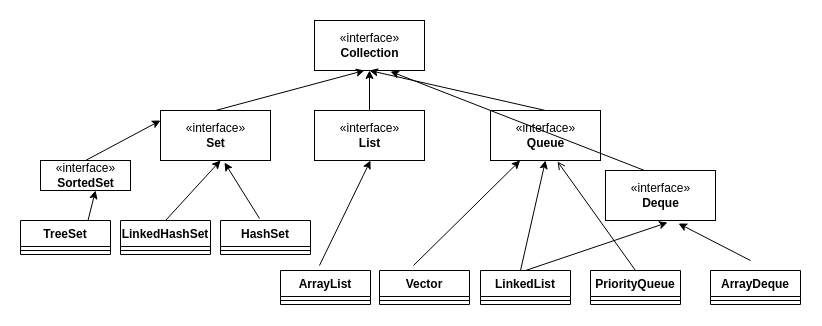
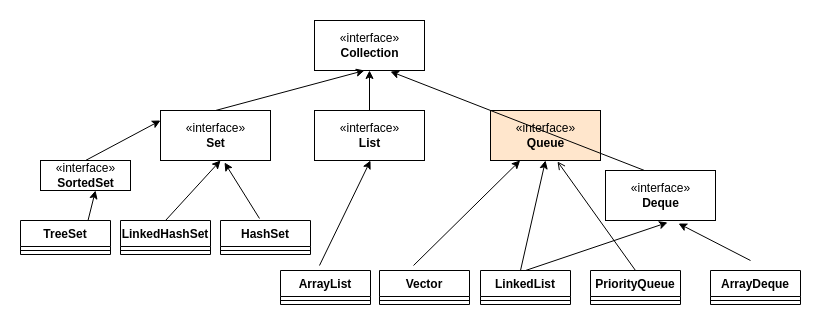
- <mxCell id="26" value="" style="endArrow=classic;html=1;exitX=0.5;exitY=0;exitDx=0;exitDy=0;entryX=0.5;entryY=1;entryDx=0;entryDy=0;" edge="1" parent="1" source="5" target="2"><mxGeometry width="50" height="50" relative="1" as="geometry"><mxPoint x="235" y="130" as="sourcePoint" /><mxPoint x="384" y="90" as="targetPoint" /></mxGeometry></mxCell>
- <mxCell id="5" value="«interface»&lt;br&gt;&lt;b&gt;Queue&lt;/b&gt;" style="html=1;" vertex="1" parent="1"><mxGeometry x="490" y="110" width="110" height="50" as="geometry" /></mxCell>
+ <mxCell id="5" value="«interface»&lt;br&gt;&lt;b&gt;Queue&lt;/b&gt;" style="html=1;fillColor=#ffe6cc;" vertex="1" parent="1"><mxGeometry x="490" y="110" width="110" height="50" as="geometry" /></mxCell>
